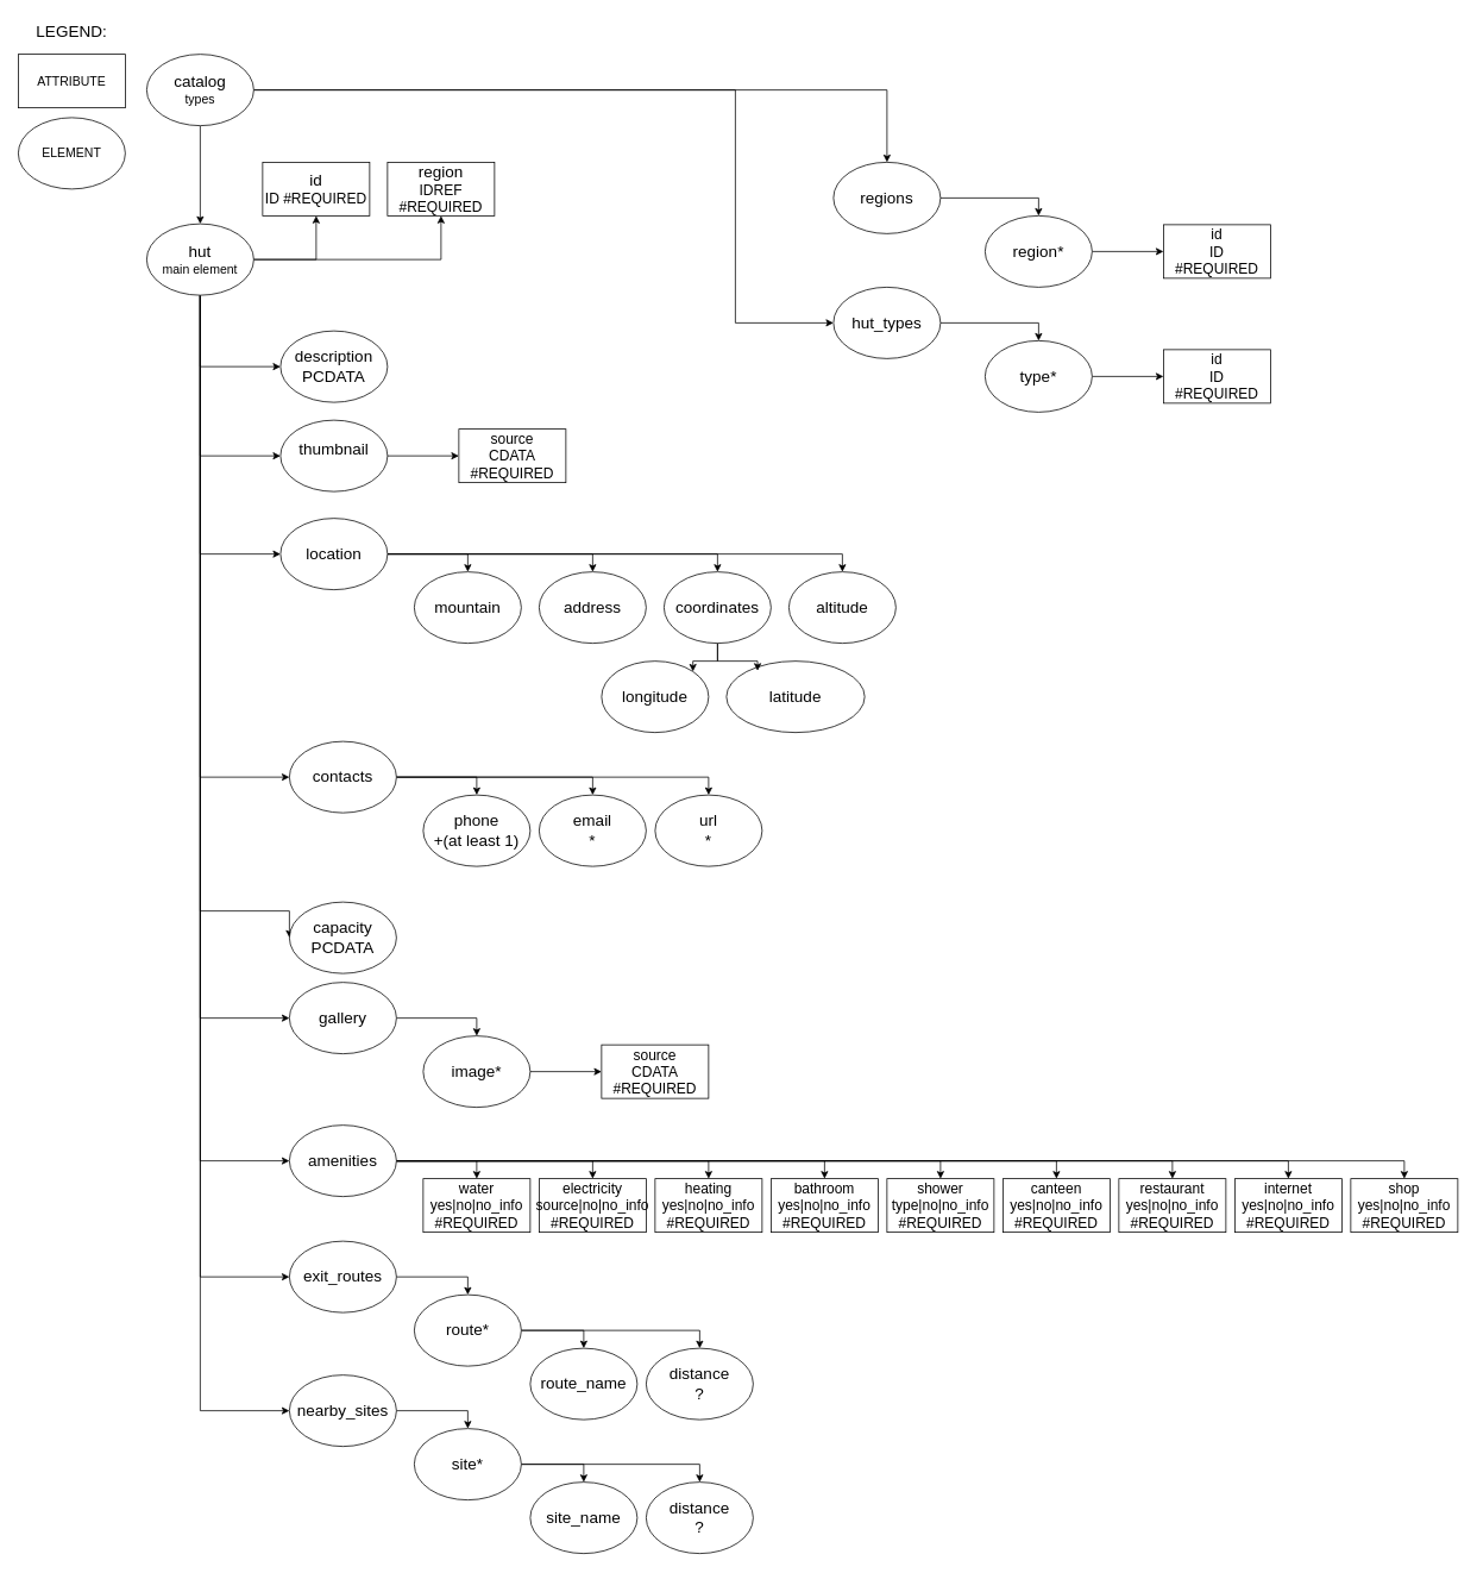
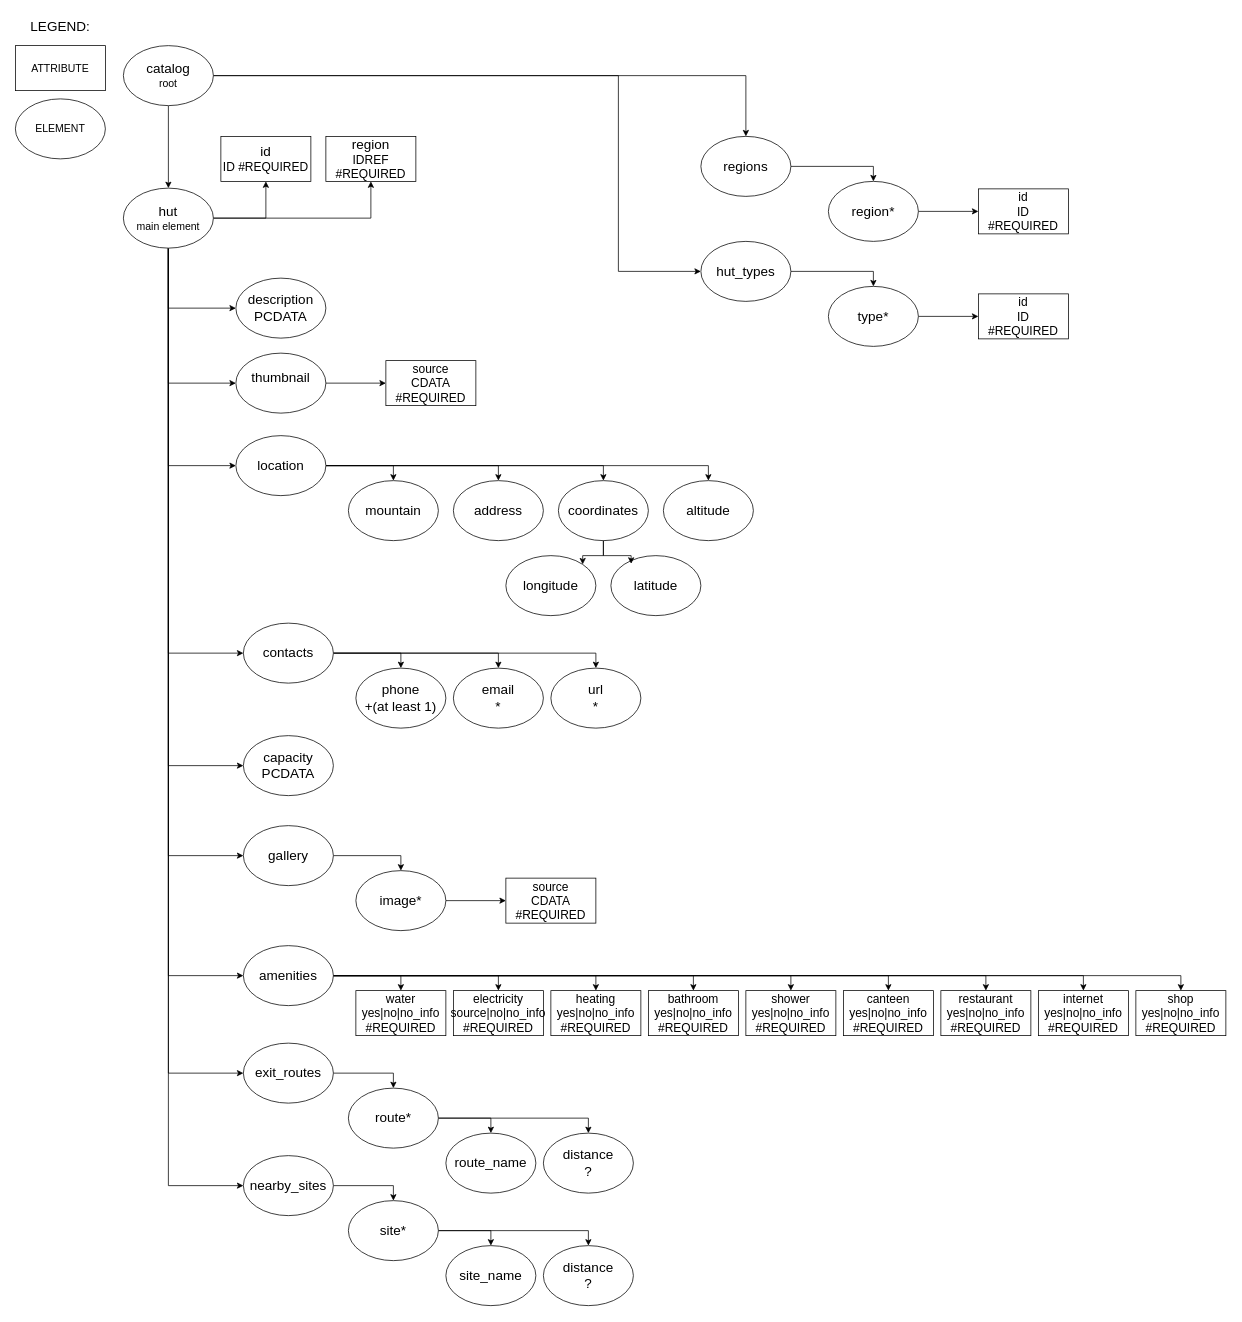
- <mxCell id="6" value="&lt;font style=&quot;font-size: 18px;&quot;&gt;catalog&lt;/font&gt;&lt;div&gt;&lt;font style=&quot;font-size: 14px;&quot;&gt;types&lt;/font&gt;&lt;/div&gt;" style="ellipse;whiteSpace=wrap;html=1;" vertex="1" parent="1"><mxGeometry x="164" y="60" width="120" height="80" as="geometry" /></mxCell>
+ <mxCell id="6" value="&lt;font style=&quot;font-size: 18px;&quot;&gt;catalog&lt;/font&gt;&lt;div&gt;&lt;font style=&quot;font-size: 14px;&quot;&gt;root&lt;/font&gt;&lt;/div&gt;" style="ellipse;whiteSpace=wrap;html=1;" vertex="1" parent="1"><mxGeometry x="164" y="60" width="120" height="80" as="geometry" /></mxCell>
- <mxCell id="37" value="&lt;span style=&quot;font-size: 18px;&quot;&gt;latitude&lt;/span&gt;" style="ellipse;whiteSpace=wrap;html=1;" vertex="1" parent="1"><mxGeometry x="814" y="740" width="155" height="80" as="geometry" /></mxCell>
+ <mxCell id="37" value="&lt;span style=&quot;font-size: 18px;&quot;&gt;latitude&lt;/span&gt;" style="ellipse;whiteSpace=wrap;html=1;" vertex="1" parent="1"><mxGeometry x="814" y="740" width="120" height="80" as="geometry" /></mxCell>
- <mxCell id="41" value="&lt;span style=&quot;font-size: 18px;&quot;&gt;capacity&lt;/span&gt;&lt;div&gt;&lt;span style=&quot;font-size: 18px;&quot;&gt;PCDATA&lt;/span&gt;&lt;/div&gt;" style="ellipse;whiteSpace=wrap;html=1;" vertex="1" parent="1"><mxGeometry x="324" y="1010" width="120" height="80" as="geometry" /></mxCell>
+ <mxCell id="41" value="&lt;span style=&quot;font-size: 18px;&quot;&gt;capacity&lt;/span&gt;&lt;div&gt;&lt;span style=&quot;font-size: 18px;&quot;&gt;PCDATA&lt;/span&gt;&lt;/div&gt;" style="ellipse;whiteSpace=wrap;html=1;" vertex="1" parent="1"><mxGeometry x="324" y="980" width="120" height="80" as="geometry" /></mxCell>
- <mxCell id="67" value="&lt;font size=&quot;3&quot;&gt;shower&lt;/font&gt;&lt;div&gt;&lt;font size=&quot;3&quot;&gt;type|no|no_info&lt;br&gt;#REQUIRED&lt;/font&gt;&lt;/div&gt;" style="whiteSpace=wrap;html=1;" vertex="1" parent="1"><mxGeometry x="994" y="1320" width="120" height="60" as="geometry" /></mxCell>
+ <mxCell id="67" value="&lt;font size=&quot;3&quot;&gt;shower&lt;/font&gt;&lt;div&gt;&lt;font size=&quot;3&quot;&gt;yes|no|no_info&lt;br&gt;#REQUIRED&lt;/font&gt;&lt;/div&gt;" style="whiteSpace=wrap;html=1;" vertex="1" parent="1"><mxGeometry x="994" y="1320" width="120" height="60" as="geometry" /></mxCell>
